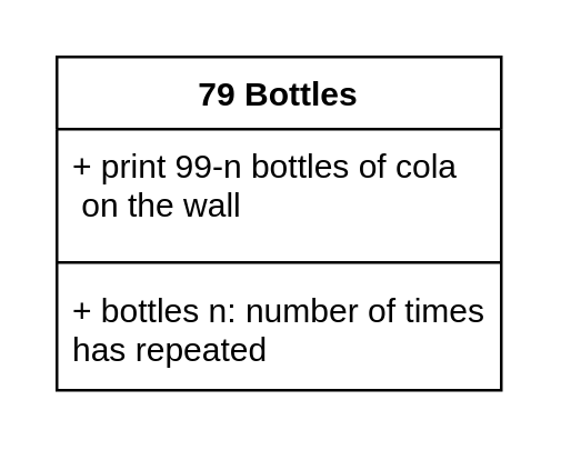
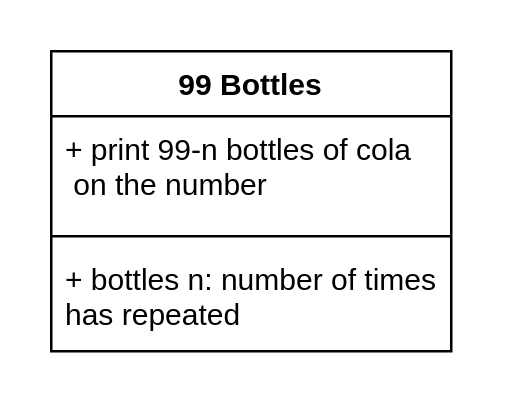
- <mxCell id="2" value="79 Bottles" style="swimlane;fontStyle=1;align=center;verticalAlign=top;childLayout=stackLayout;horizontal=1;startSize=26;horizontalStack=0;resizeParent=1;resizeParentMax=0;resizeLast=0;collapsible=1;marginBottom=0;" vertex="1" parent="1"><mxGeometry x="20" y="20" width="160" height="120" as="geometry" /></mxCell>
+ <mxCell id="2" value="99 Bottles" style="swimlane;fontStyle=1;align=center;verticalAlign=top;childLayout=stackLayout;horizontal=1;startSize=26;horizontalStack=0;resizeParent=1;resizeParentMax=0;resizeLast=0;collapsible=1;marginBottom=0;" vertex="1" parent="1"><mxGeometry x="20" y="20" width="160" height="120" as="geometry" /></mxCell>
- <mxCell id="3" value="+ print 99-n bottles of cola&#10; on the wall" style="text;strokeColor=none;fillColor=none;align=left;verticalAlign=top;spacingLeft=4;spacingRight=4;overflow=hidden;rotatable=0;points=[[0,0.5],[1,0.5]];portConstraint=eastwest;" vertex="1" parent="2"><mxGeometry y="26" width="160" height="44" as="geometry" /></mxCell>
+ <mxCell id="3" value="+ print 99-n bottles of cola&#10; on the number" style="text;strokeColor=none;fillColor=none;align=left;verticalAlign=top;spacingLeft=4;spacingRight=4;overflow=hidden;rotatable=0;points=[[0,0.5],[1,0.5]];portConstraint=eastwest;" vertex="1" parent="2"><mxGeometry y="26" width="160" height="44" as="geometry" /></mxCell>
